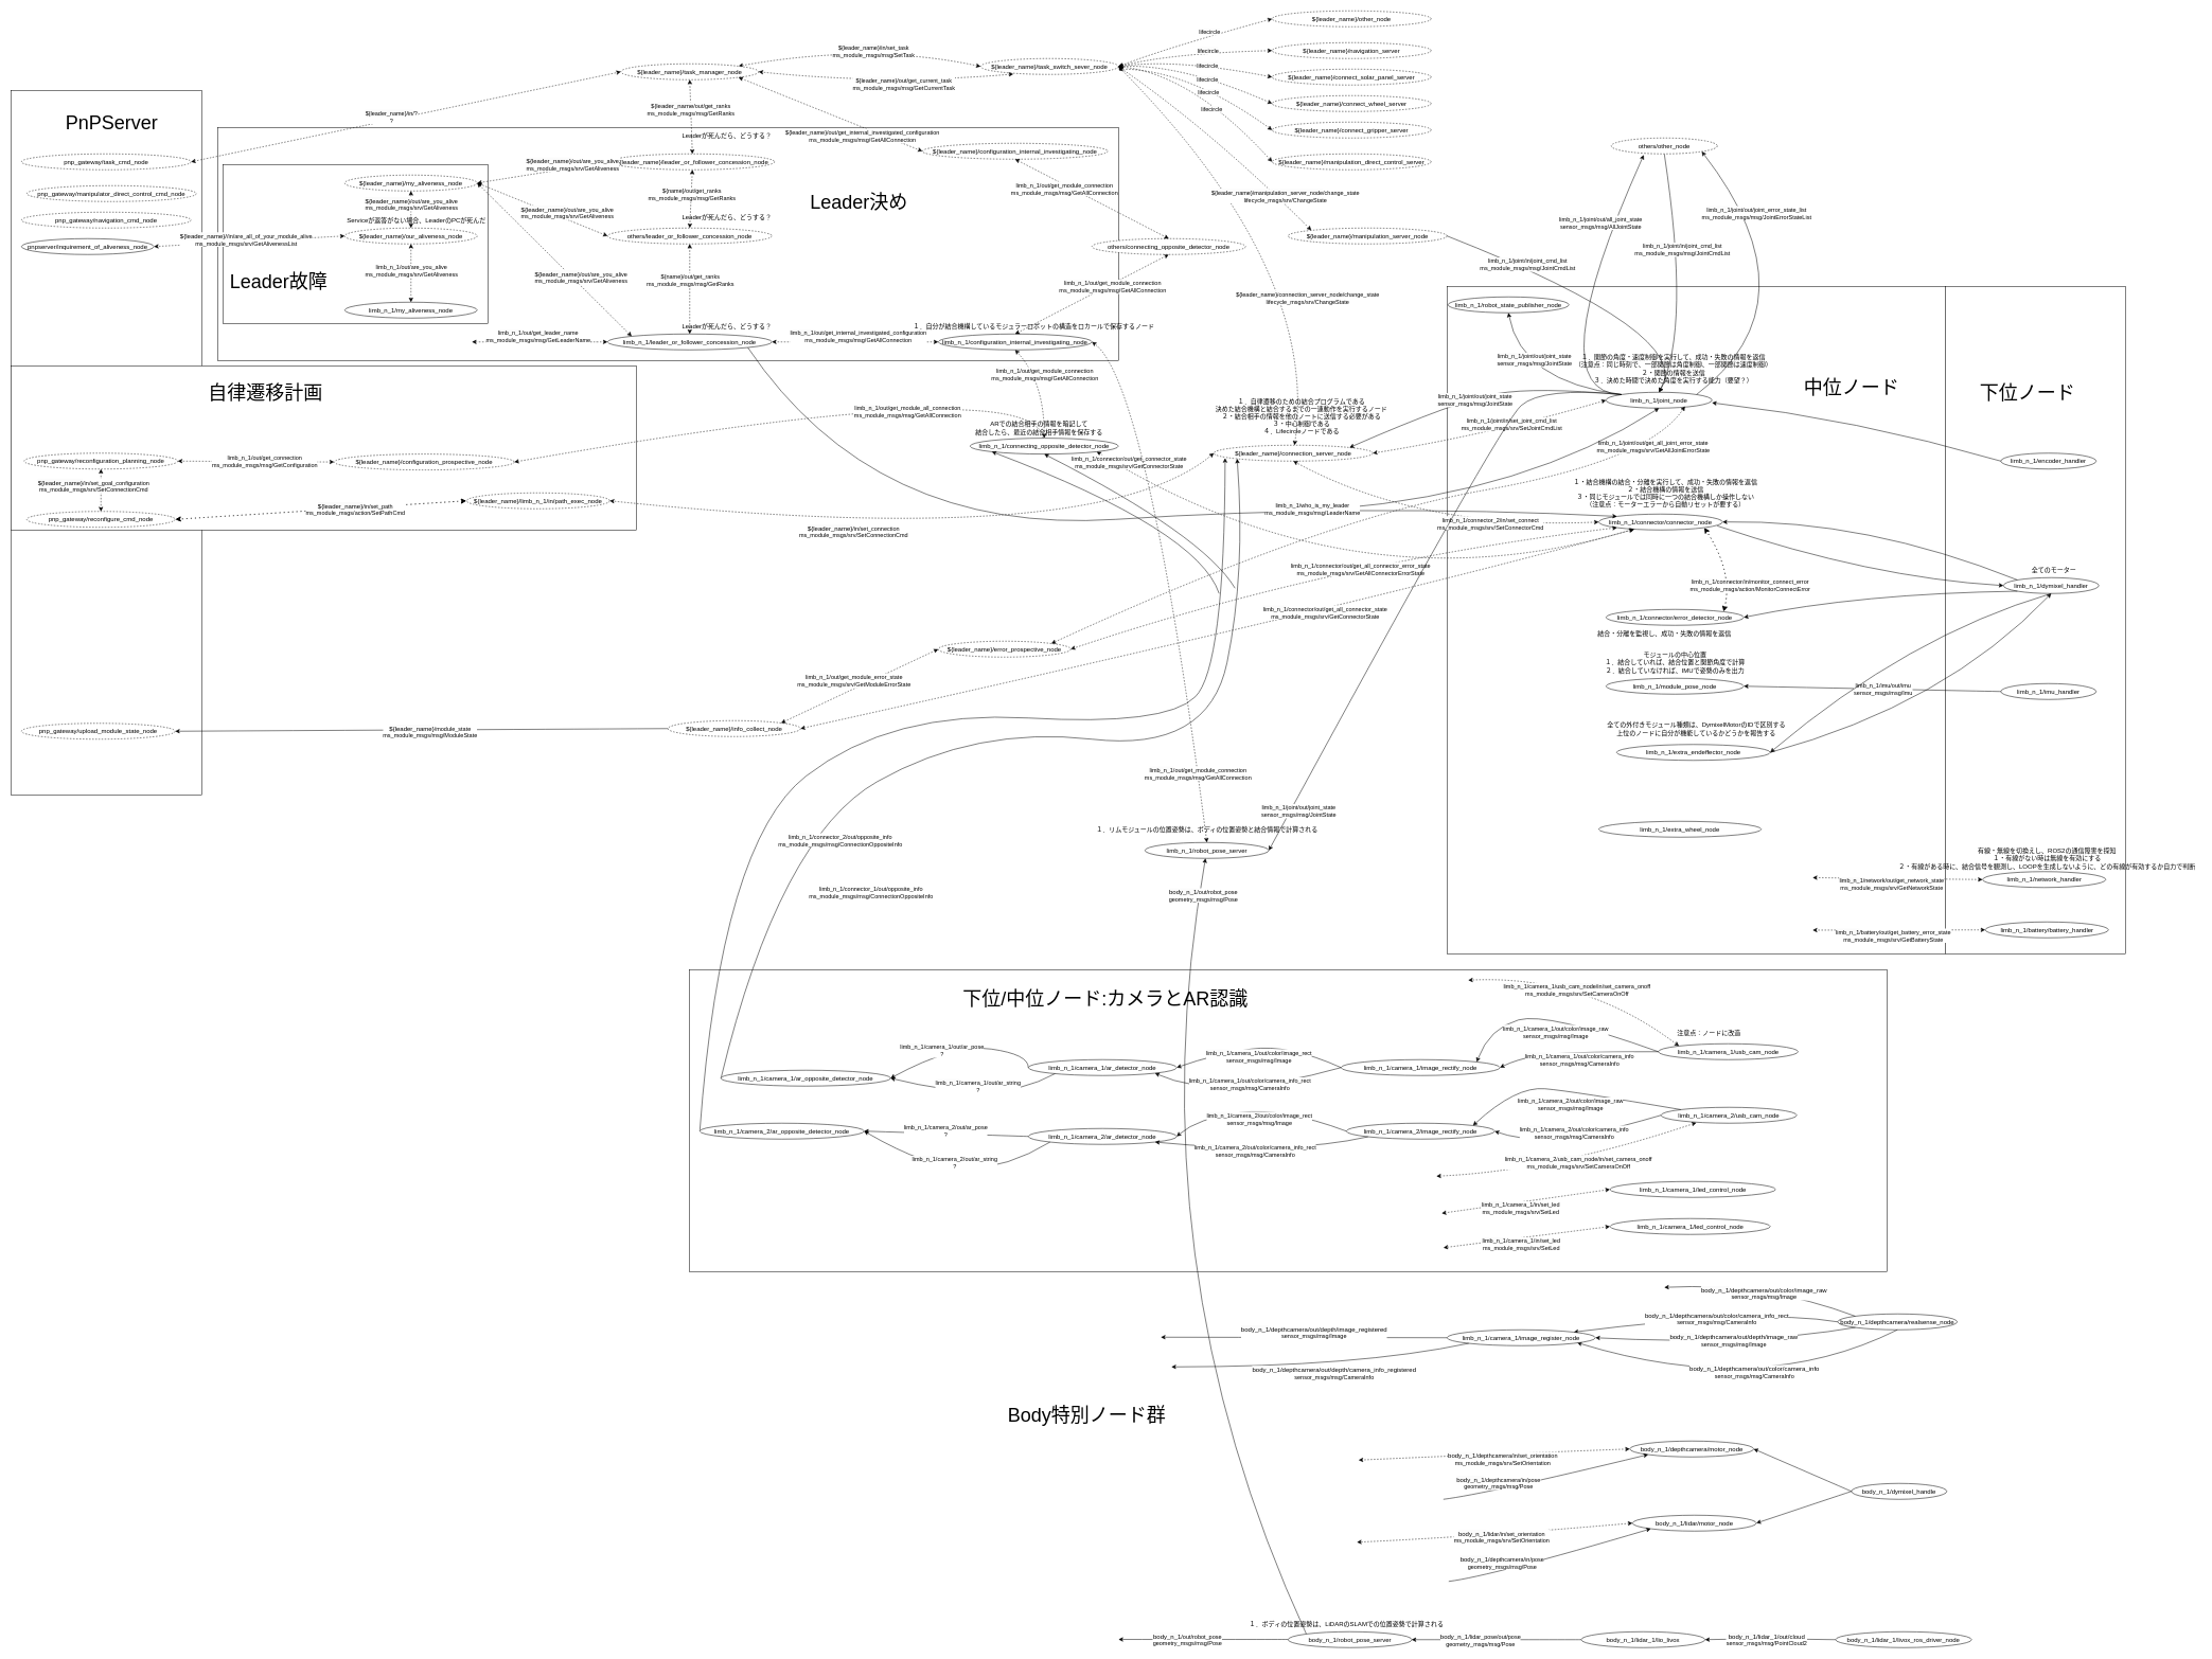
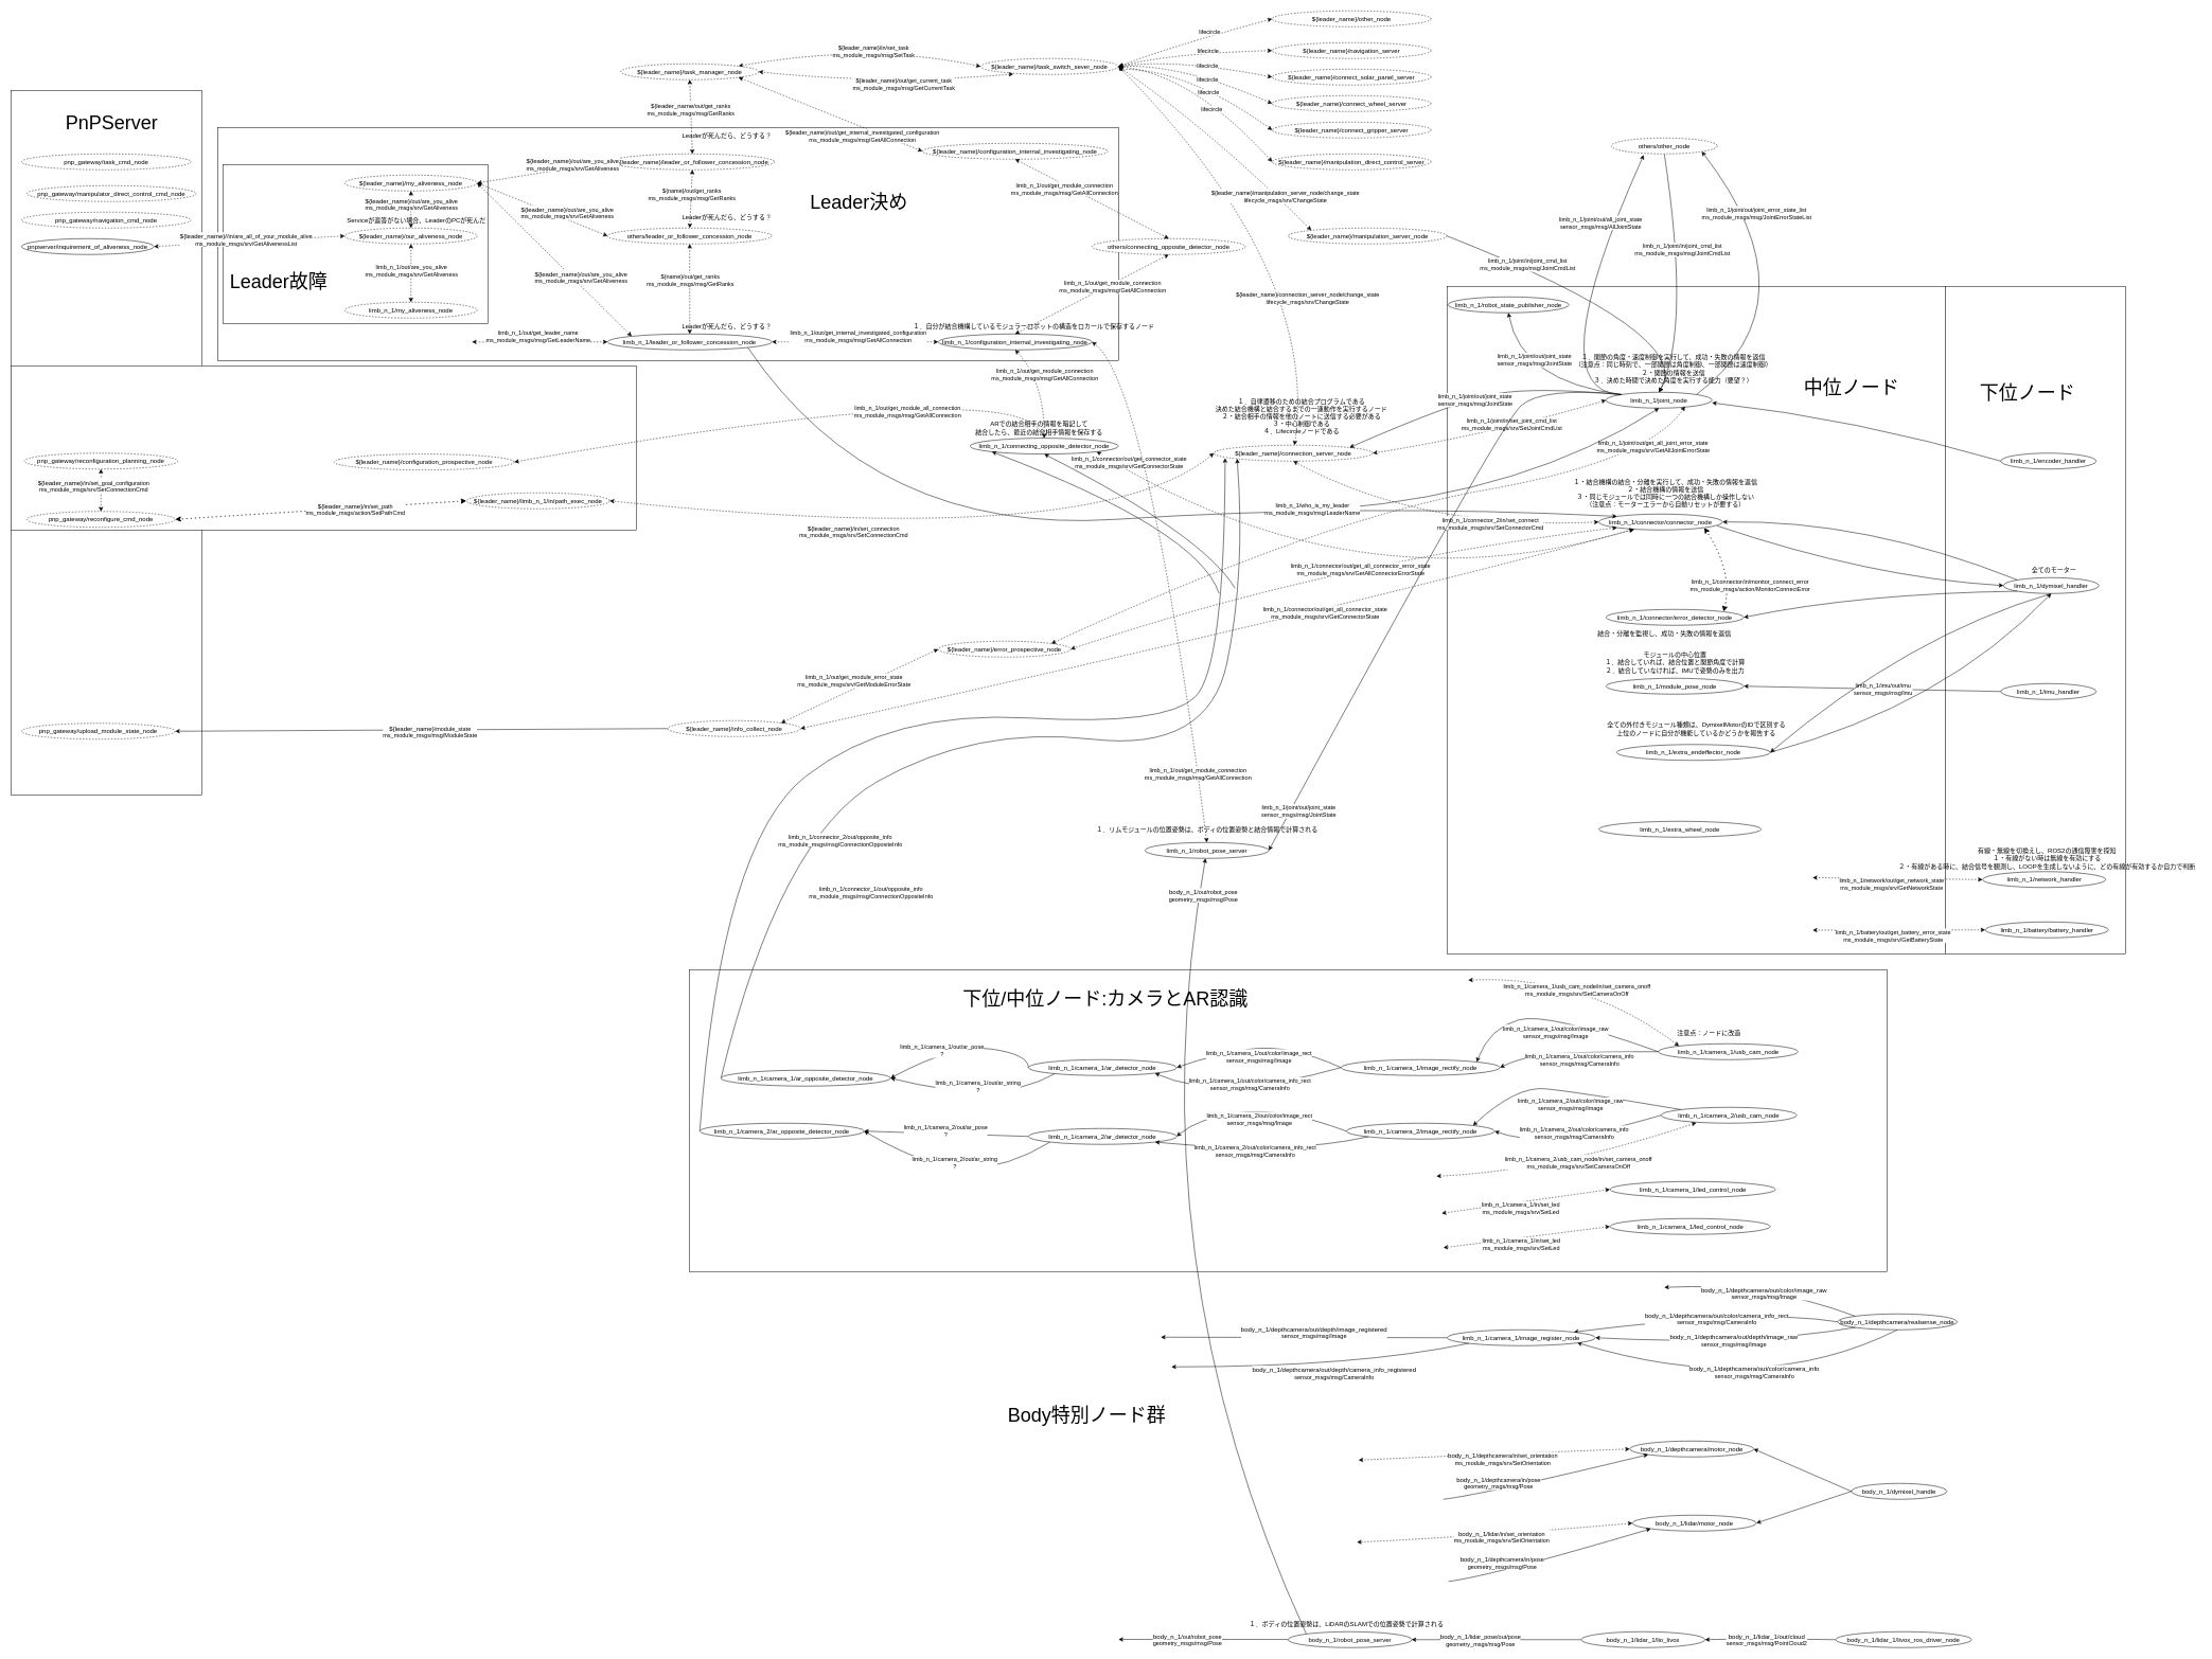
- <mxCell id="211" value="" style="curved=1;dashed=1;endArrow=classic;startArrow=classic;html=1;rounded=0;entryX=0;entryY=0.5;entryDx=0;entryDy=0;exitX=1;exitY=0.5;exitDx=0;exitDy=0;" parent="1" source="210" target="199" edge="1"><mxGeometry width="50" height="50" relative="1" as="geometry"><mxPoint x="610" y="260" as="sourcePoint" /><mxPoint x="920" y="400" as="targetPoint" /><Array as="points" /></mxGeometry></mxCell>
- <mxCell id="212" value="&lt;font style=&quot;font-size: 11px;&quot;&gt;&lt;span style=&quot;text-wrap: wrap; background-color: rgb(251, 251, 251);&quot;&gt;${&lt;/span&gt;&lt;span style=&quot;text-wrap: wrap; background-color: rgb(251, 251, 251);&quot;&gt;leader_name&lt;/span&gt;&lt;span style=&quot;text-wrap: wrap; background-color: rgb(251, 251, 251);&quot;&gt;}/in&lt;/span&gt;/?&lt;/font&gt;&lt;div&gt;?&lt;/div&gt;" style="edgeLabel;html=1;align=center;verticalAlign=middle;resizable=0;points=[];" parent="211" vertex="1" connectable="0"><mxGeometry x="-0.311" y="13" relative="1" as="geometry"><mxPoint x="101" y="-14" as="offset" /></mxGeometry></mxCell>
- <mxCell id="213" value="limb_n_1/my_aliveness_node" style="ellipse;whiteSpace=wrap;html=1;" parent="1" vertex="1"><mxGeometry x="650" y="570" width="250" height="30" as="geometry" /></mxCell>
+ <mxCell id="213" value="limb_n_1/my_aliveness_node" style="ellipse;whiteSpace=wrap;html=1;dashed=1;" parent="1" vertex="1"><mxGeometry x="650" y="570" width="250" height="30" as="geometry" /></mxCell>
- <mxCell id="149" value="&lt;div&gt;&lt;font style=&quot;font-size: 36px;&quot;&gt;自律遷移計画&lt;/font&gt;&lt;/div&gt;" style="text;html=1;align=center;verticalAlign=middle;resizable=0;points=[];autosize=1;strokeColor=none;fillColor=none;movable=0;rotatable=0;deletable=0;editable=0;locked=1;connectable=0;" parent="1" vertex="1"><mxGeometry x="380" y="710" width="240" height="60" as="geometry" /></mxCell>
- <mxCell id="99" value="" style="curved=1;dashed=1;endArrow=classic;startArrow=classic;html=1;rounded=0;entryX=1;entryY=0.5;entryDx=0;entryDy=0;exitX=0;exitY=0.5;exitDx=0;exitDy=0;" parent="1" source="96" target="90" edge="1"><mxGeometry width="50" height="50" relative="1" as="geometry"><mxPoint x="720" y="700" as="sourcePoint" /><mxPoint x="1090" y="673" as="targetPoint" /><Array as="points" /></mxGeometry></mxCell>
- <mxCell id="100" value="&lt;font style=&quot;font-size: 11px;&quot;&gt;&lt;span style=&quot;text-wrap: wrap; background-color: rgb(251, 251, 251);&quot;&gt;limb_n_1&lt;/span&gt;/out/get_connection&lt;/font&gt;&lt;div&gt;ms_module_msgs/msg/GetConfiguration&lt;/div&gt;" style="edgeLabel;html=1;align=center;verticalAlign=middle;resizable=0;points=[];" parent="99" vertex="1" connectable="0"><mxGeometry x="-0.311" y="13" relative="1" as="geometry"><mxPoint x="-29" y="-14" as="offset" /></mxGeometry></mxCell>
